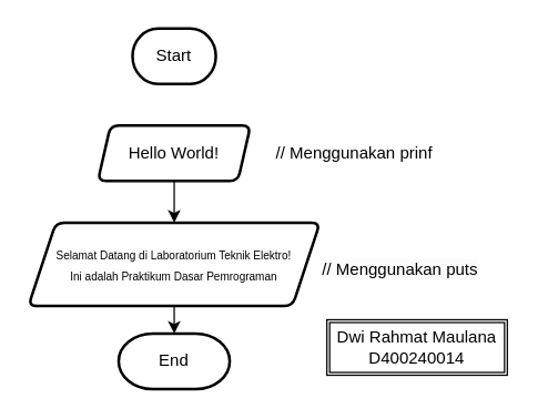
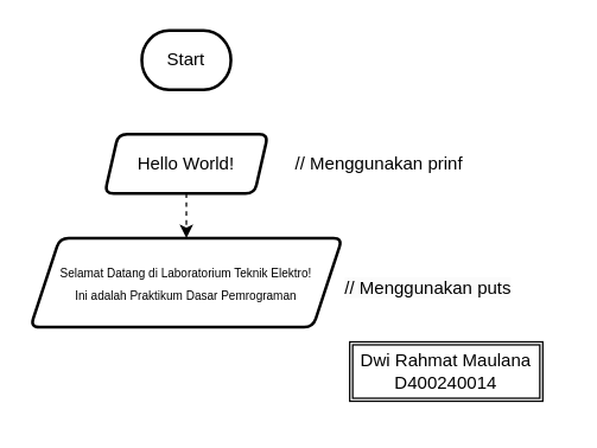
- <mxCell id="6" value="" style="endArrow=classic;html=1;rounded=0;exitX=0.5;exitY=1;exitDx=0;exitDy=0;entryX=0.5;entryY=0;entryDx=0;entryDy=0;" parent="1" source="3" target="5" edge="1"><mxGeometry width="50" height="50" relative="1" as="geometry"><mxPoint x="145" y="210" as="sourcePoint" /><mxPoint x="195" y="160" as="targetPoint" /></mxGeometry></mxCell>
+ <mxCell id="6" value="" style="endArrow=classic;html=1;rounded=0;exitX=0.5;exitY=1;exitDx=0;exitDy=0;entryX=0.5;entryY=0;entryDx=0;entryDy=0;dashed=1;" parent="1" source="3" target="5" edge="1"><mxGeometry width="50" height="50" relative="1" as="geometry"><mxPoint x="145" y="210" as="sourcePoint" /><mxPoint x="195" y="160" as="targetPoint" /></mxGeometry></mxCell>
- <mxCell id="7" value="" style="endArrow=classic;html=1;rounded=0;exitX=0.5;exitY=1;exitDx=0;exitDy=0;entryX=0.5;entryY=0;entryDx=0;entryDy=0;entryPerimeter=0;" parent="1" source="5" target="4" edge="1"><mxGeometry width="50" height="50" relative="1" as="geometry"><mxPoint x="115" y="240" as="sourcePoint" /><mxPoint x="165" y="190" as="targetPoint" /></mxGeometry></mxCell>
- <mxCell id="4" value="End" style="strokeWidth=2;html=1;shape=mxgraph.flowchart.terminator;whiteSpace=wrap;" parent="1" vertex="1"><mxGeometry x="85" y="240" width="80" height="40" as="geometry" /></mxCell>
